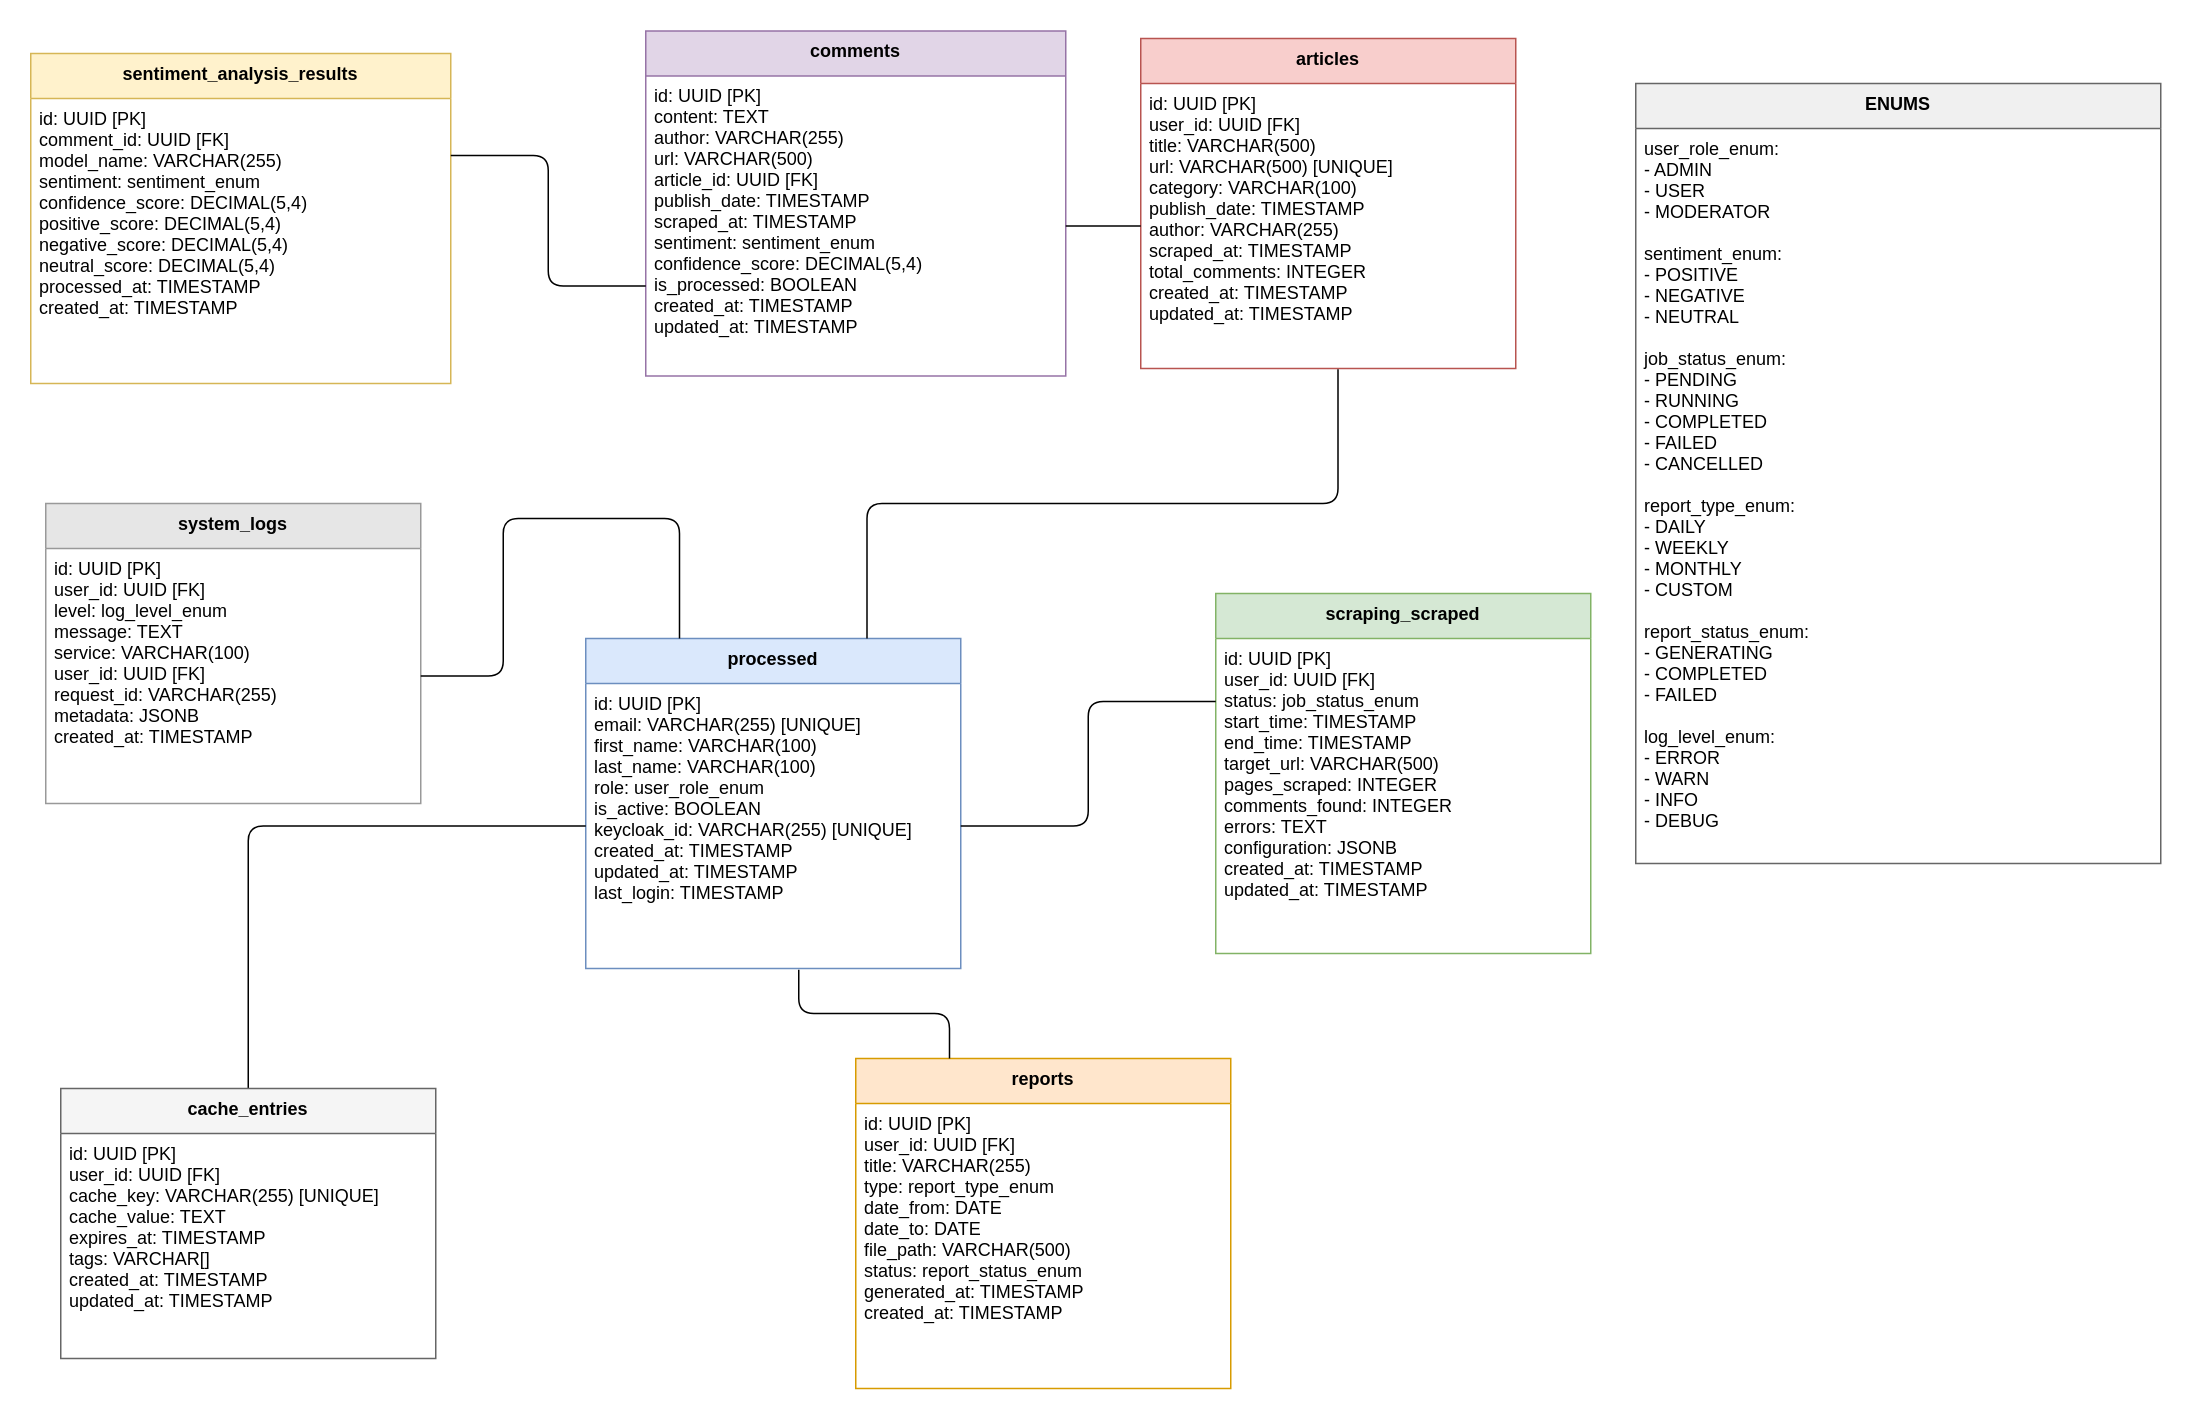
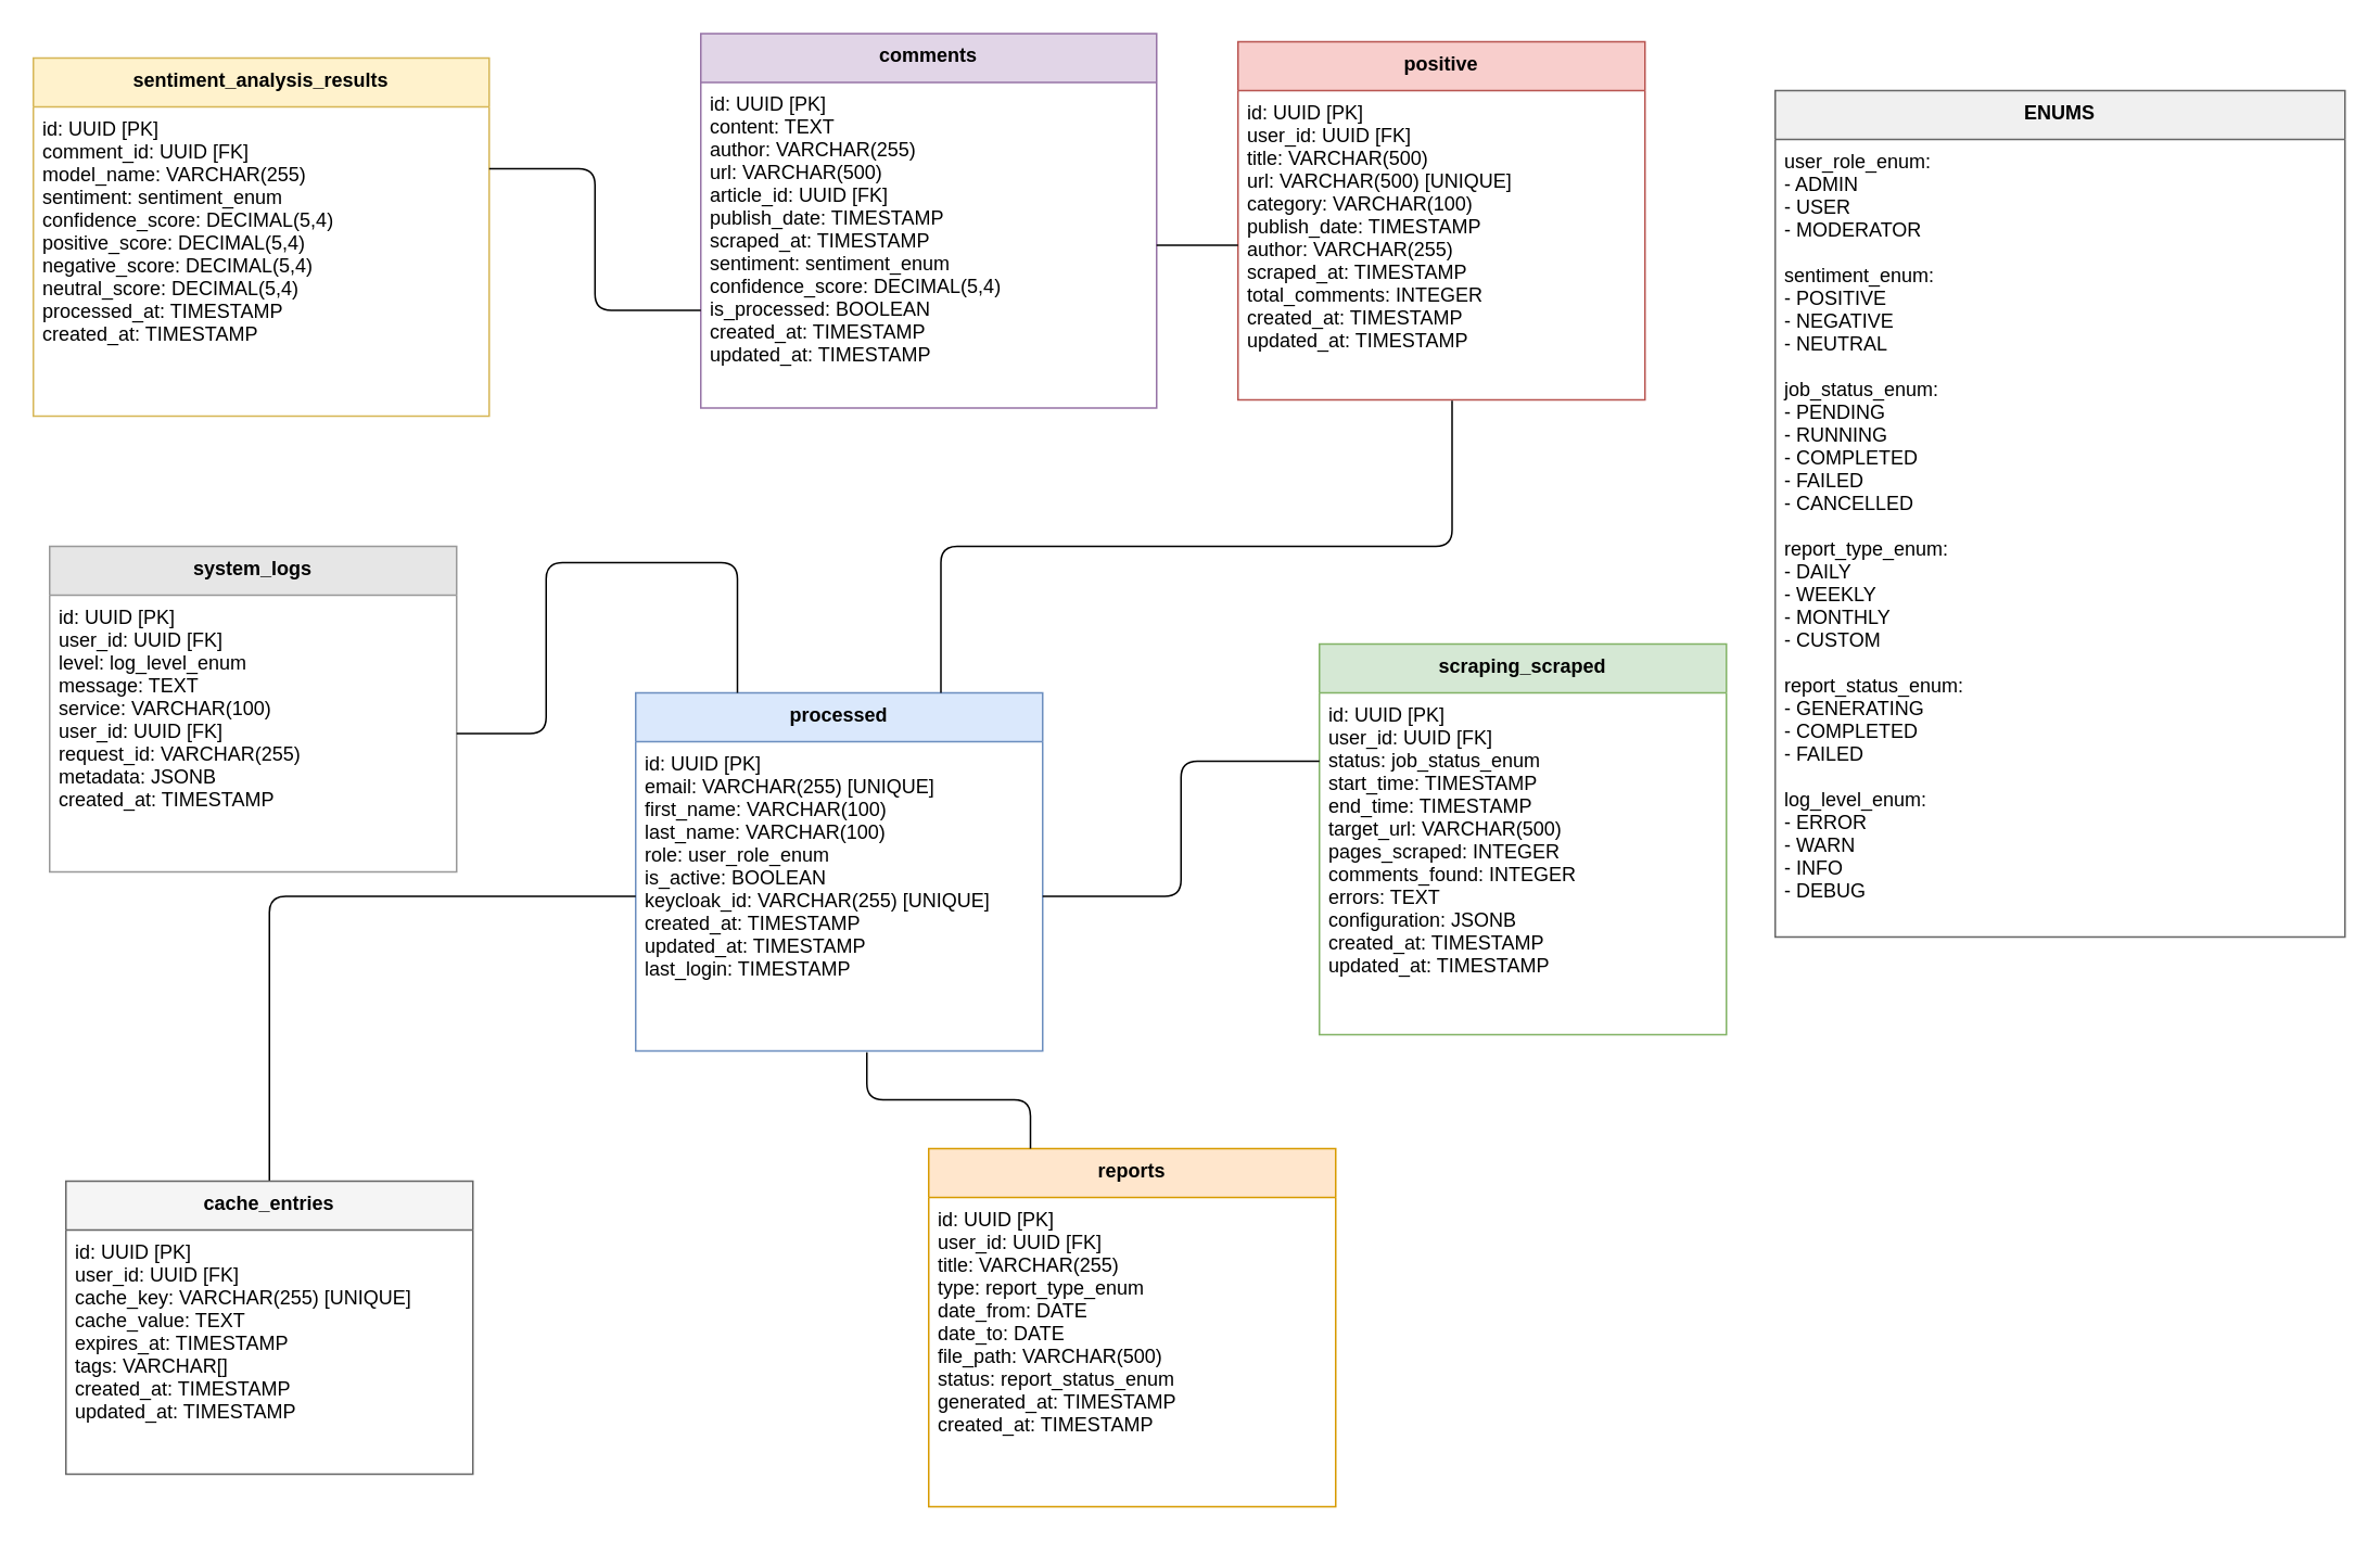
- <mxCell id="6" value="articles" style="swimlane;fontStyle=1;align=center;verticalAlign=top;childLayout=tableLayout;horizontal=1;startSize=30;horizontalStack=0;resizeParent=1;resizeLast=0;collapsible=1;marginBottom=0;rounded=0;shadow=0;strokeWidth=1;fillColor=#f8cecc;strokeColor=#b85450;" parent="1" vertex="1"><mxGeometry x="760" y="25" width="250" height="220" as="geometry" /></mxCell>
+ <mxCell id="6" value="positive" style="swimlane;fontStyle=1;align=center;verticalAlign=top;childLayout=tableLayout;horizontal=1;startSize=30;horizontalStack=0;resizeParent=1;resizeLast=0;collapsible=1;marginBottom=0;rounded=0;shadow=0;strokeWidth=1;fillColor=#f8cecc;strokeColor=#b85450;" parent="1" vertex="1"><mxGeometry x="760" y="25" width="250" height="220" as="geometry" /></mxCell>
